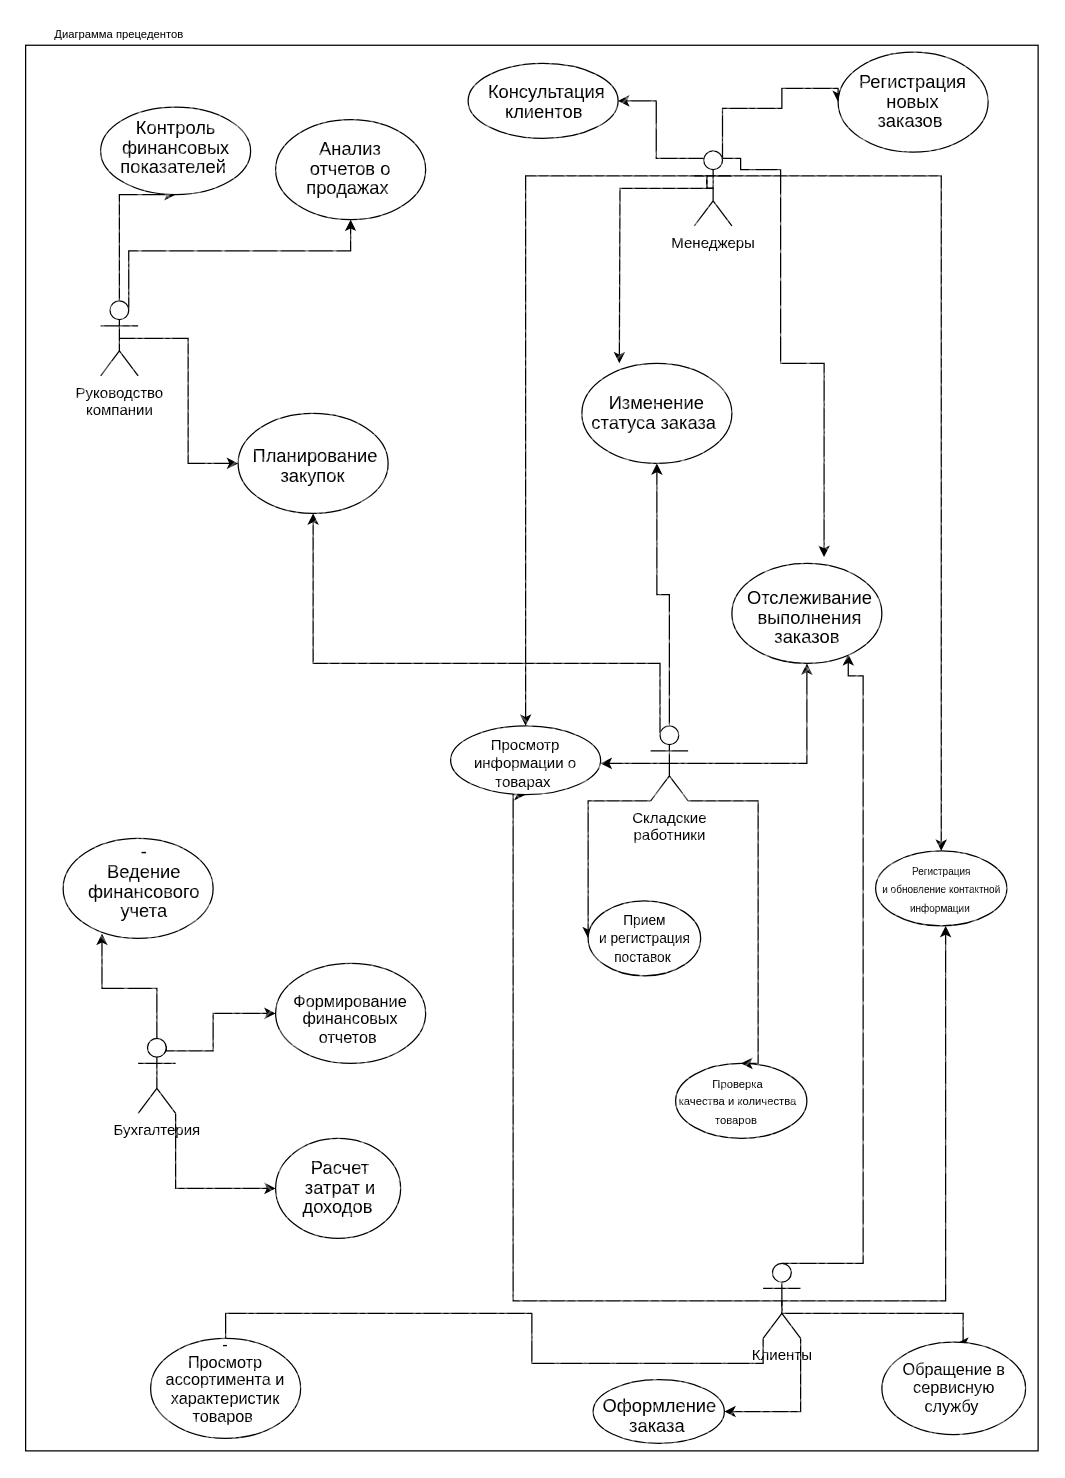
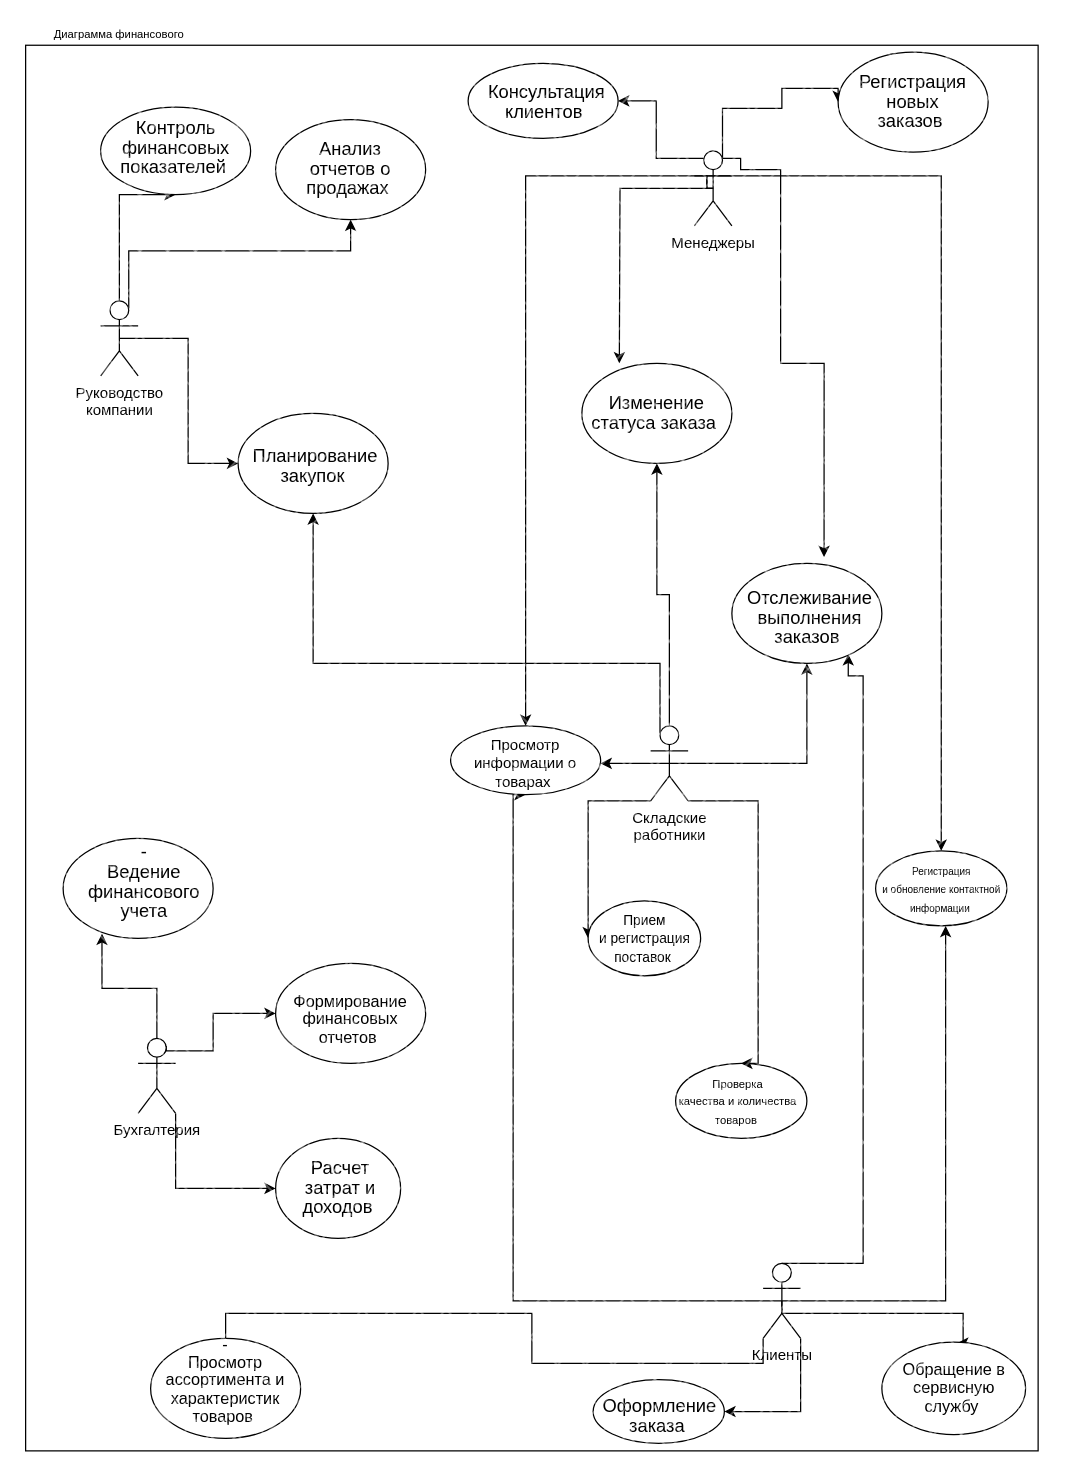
- <mxCell id="70" value="&lt;font style=&quot;font-size: 9px;&quot;&gt;Диаграмма прецедентов&lt;/font&gt;" style="text;html=1;align=center;verticalAlign=middle;whiteSpace=wrap;rounded=0;" vertex="1" parent="1"><mxGeometry x="40" y="20" width="110" height="11" as="geometry" /></mxCell>
+ <mxCell id="70" value="&lt;font style=&quot;font-size: 9px;&quot;&gt;Диаграмма финансового&lt;/font&gt;" style="text;html=1;align=center;verticalAlign=middle;whiteSpace=wrap;rounded=0;" vertex="1" parent="1"><mxGeometry x="40" y="20" width="110" height="11" as="geometry" /></mxCell>
